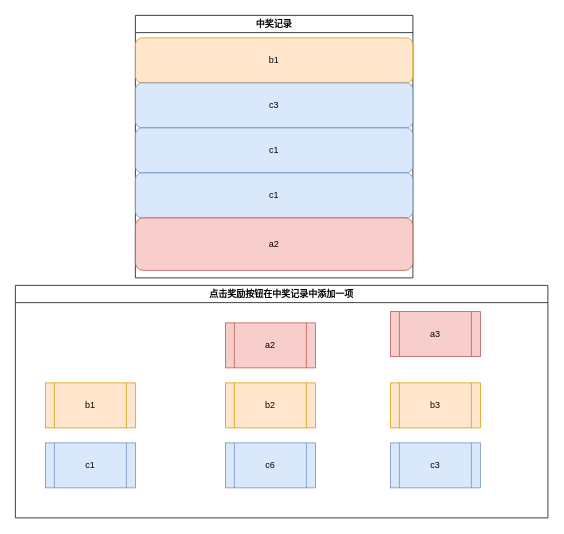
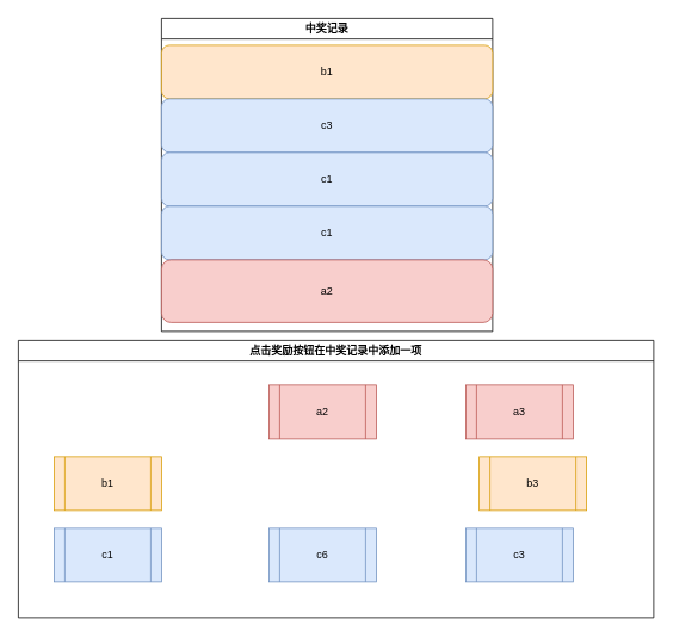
- <mxCell id="9" value="a3" style="shape=process;whiteSpace=wrap;html=1;backgroundOutline=1;fillColor=#f8cecc;strokeColor=#b85450;" vertex="1" parent="8"><mxGeometry x="500" y="35" width="120" height="60" as="geometry" /></mxCell>
+ <mxCell id="9" value="a3" style="shape=process;whiteSpace=wrap;html=1;backgroundOutline=1;fillColor=#f8cecc;strokeColor=#b85450;" vertex="1" parent="8"><mxGeometry x="500" y="50" width="120" height="60" as="geometry" /></mxCell>
- <mxCell id="12" value="b2" style="shape=process;whiteSpace=wrap;html=1;backgroundOutline=1;fillColor=#ffe6cc;strokeColor=#d79b00;" vertex="1" parent="8"><mxGeometry x="280" y="130" width="120" height="60" as="geometry" /></mxCell>
- <mxCell id="13" value="b3" style="shape=process;whiteSpace=wrap;html=1;backgroundOutline=1;fillColor=#ffe6cc;strokeColor=#d79b00;" vertex="1" parent="8"><mxGeometry x="500" y="130" width="120" height="60" as="geometry" /></mxCell>
+ <mxCell id="13" value="b3" style="shape=process;whiteSpace=wrap;html=1;backgroundOutline=1;fillColor=#ffe6cc;strokeColor=#d79b00;" vertex="1" parent="8"><mxGeometry x="515" y="130" width="120" height="60" as="geometry" /></mxCell>
